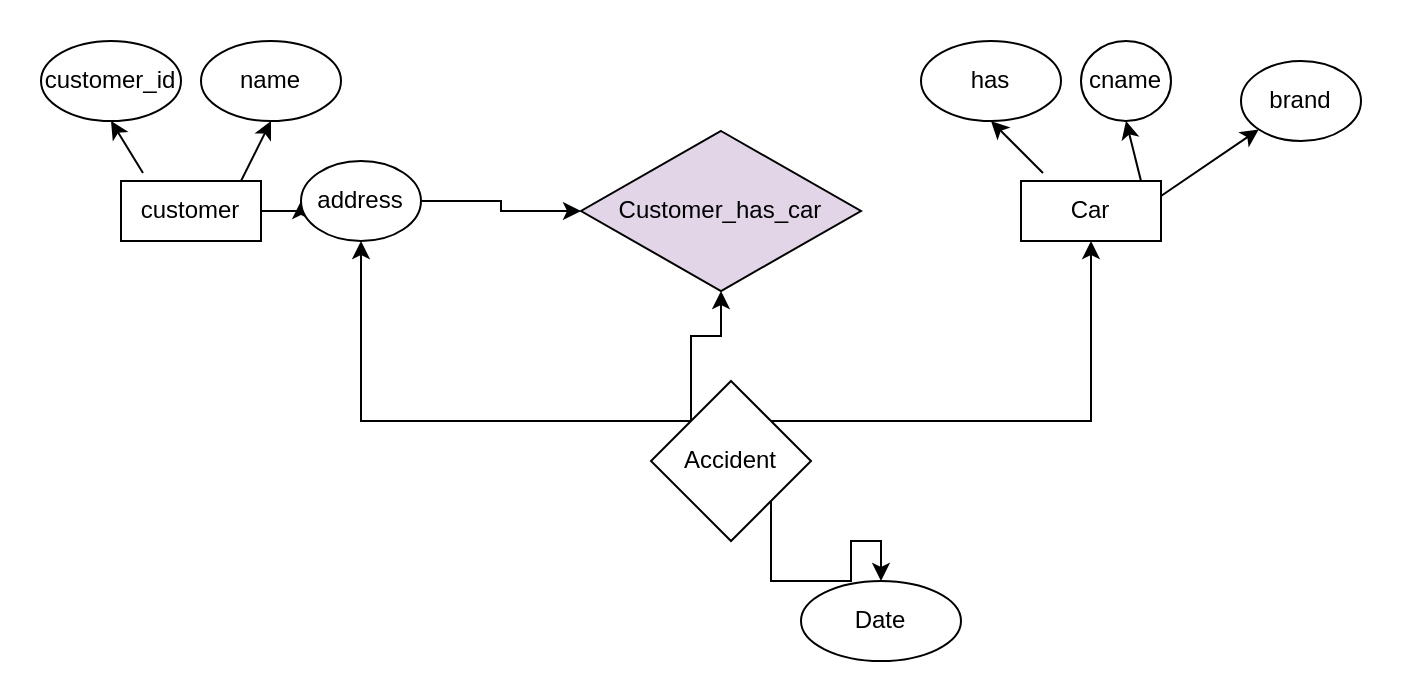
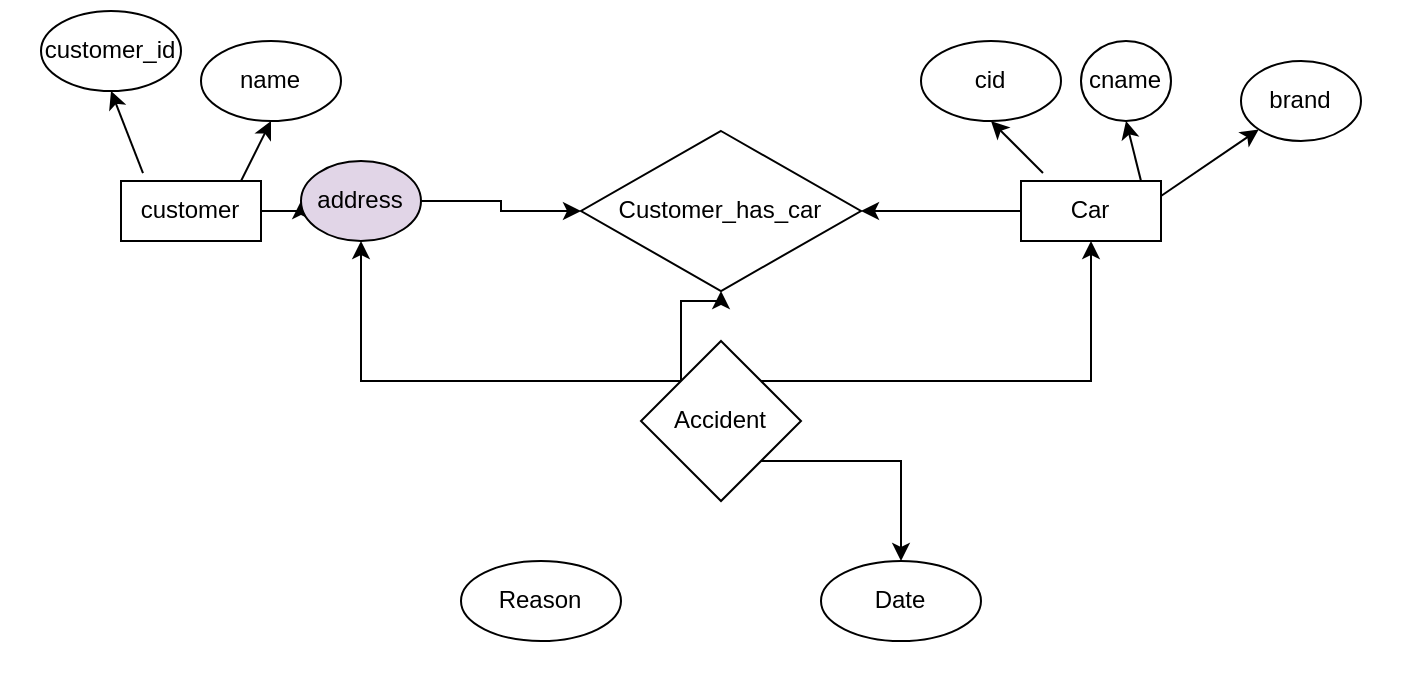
- <mxCell id="12" value="customer_id" style="ellipse;whiteSpace=wrap;html=1;" parent="1" vertex="1"><mxGeometry x="20" y="20" width="70" height="40" as="geometry" /></mxCell>
+ <mxCell id="12" value="customer_id" style="ellipse;whiteSpace=wrap;html=1;" parent="1" vertex="1"><mxGeometry x="20" y="5" width="70" height="40" as="geometry" /></mxCell>
- <mxCell id="4" value="has" style="ellipse;whiteSpace=wrap;html=1;" parent="1" vertex="1"><mxGeometry x="460" y="20" width="70" height="40" as="geometry" /></mxCell>
+ <mxCell id="4" value="cid" style="ellipse;whiteSpace=wrap;html=1;" parent="1" vertex="1"><mxGeometry x="460" y="20" width="70" height="40" as="geometry" /></mxCell>
- <mxCell id="15" value="address" style="ellipse;whiteSpace=wrap;html=1;" parent="1" vertex="1"><mxGeometry x="150" y="80" width="60" height="40" as="geometry" /></mxCell>
+ <mxCell id="15" value="address" style="ellipse;whiteSpace=wrap;html=1;fillColor=#e1d5e7;" parent="1" vertex="1"><mxGeometry x="150" y="80" width="60" height="40" as="geometry" /></mxCell>
- <mxCell id="18" value="Customer_has_car" style="rhombus;whiteSpace=wrap;html=1;fillColor=#e1d5e7;" parent="1" vertex="1"><mxGeometry x="290" y="65" width="140" height="80" as="geometry" /></mxCell>
+ <mxCell id="18" value="Customer_has_car" style="rhombus;whiteSpace=wrap;html=1;" parent="1" vertex="1"><mxGeometry x="290" y="65" width="140" height="80" as="geometry" /></mxCell>
+ <mxCell id="2" style="edgeStyle=orthogonalEdgeStyle;rounded=0;orthogonalLoop=1;jettySize=auto;html=1;exitX=0;exitY=0.5;exitDx=0;exitDy=0;entryX=1;entryY=0.5;entryDx=0;entryDy=0;" parent="1" source="3" target="18" edge="1"><mxGeometry relative="1" as="geometry" /></mxCell>
- <mxCell id="23" value="Accident" style="rhombus;whiteSpace=wrap;html=1;" parent="1" vertex="1"><mxGeometry x="325" y="190" width="80" height="80" as="geometry" /></mxCell>
+ <mxCell id="23" value="Accident" style="rhombus;whiteSpace=wrap;html=1;" parent="1" vertex="1"><mxGeometry x="320" y="170" width="80" height="80" as="geometry" /></mxCell>
+ <mxCell id="25" value="Reason" style="ellipse;whiteSpace=wrap;html=1;" parent="1" vertex="1"><mxGeometry x="230" y="280" width="80" height="40" as="geometry" /></mxCell>
- <mxCell id="24" value="Date" style="ellipse;whiteSpace=wrap;html=1;" parent="1" vertex="1"><mxGeometry x="400" y="290" width="80" height="40" as="geometry" /></mxCell>
+ <mxCell id="24" value="Date" style="ellipse;whiteSpace=wrap;html=1;" parent="1" vertex="1"><mxGeometry x="410" y="280" width="80" height="40" as="geometry" /></mxCell>
